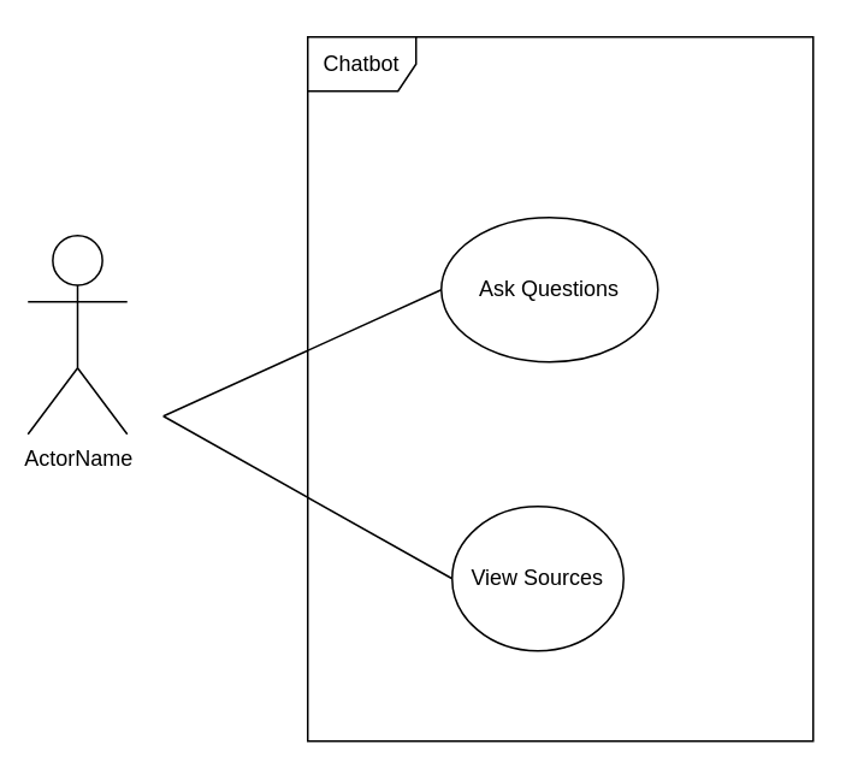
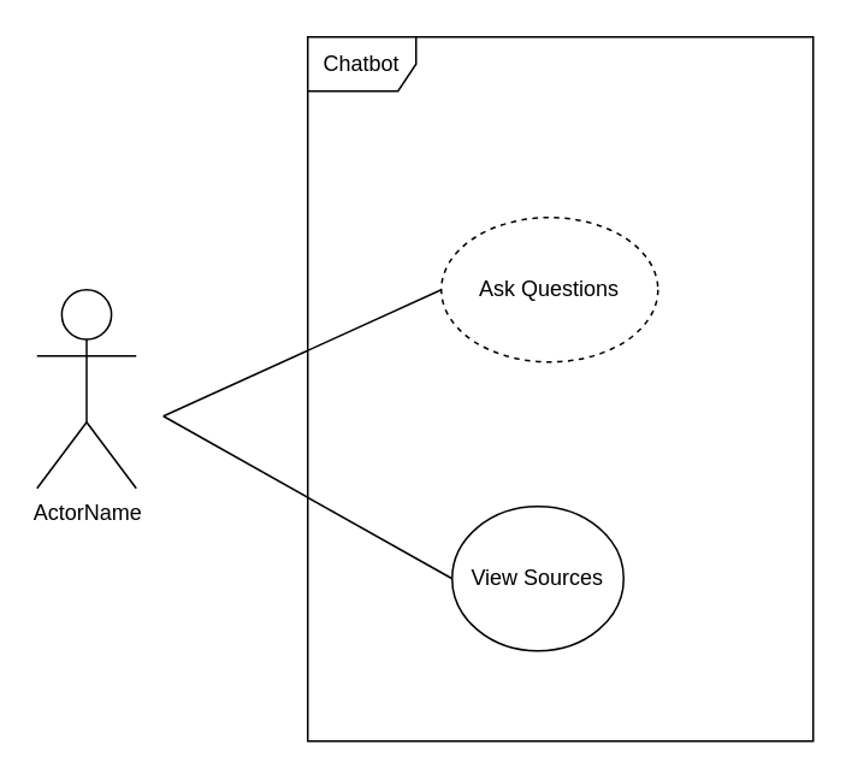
- <mxCell id="4" value="Ask Questions" style="ellipse;whiteSpace=wrap;html=1;" vertex="1" parent="1"><mxGeometry x="244" y="120" width="120" height="80" as="geometry" /></mxCell>
+ <mxCell id="4" value="Ask Questions" style="ellipse;whiteSpace=wrap;html=1;dashed=1;" vertex="1" parent="1"><mxGeometry x="244" y="120" width="120" height="80" as="geometry" /></mxCell>
- <mxCell id="2" value="ActorName" style="shape=umlActor;html=1;verticalLabelPosition=bottom;verticalAlign=top;align=center;" vertex="1" parent="1"><mxGeometry x="15" y="130" width="55" height="110" as="geometry" /></mxCell>
+ <mxCell id="2" value="ActorName" style="shape=umlActor;html=1;verticalLabelPosition=bottom;verticalAlign=top;align=center;" vertex="1" parent="1"><mxGeometry x="20" y="160" width="55" height="110" as="geometry" /></mxCell>
